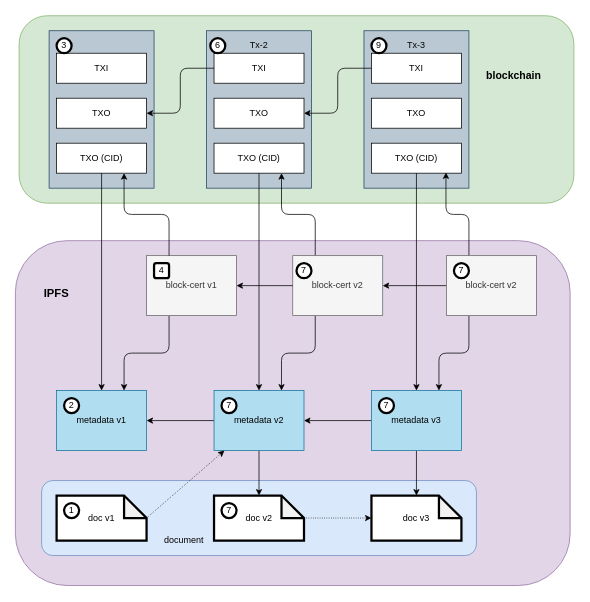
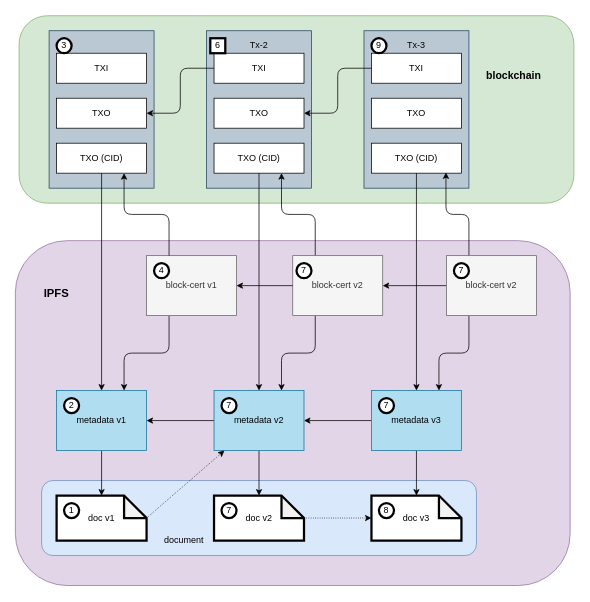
- <mxCell id="37" value="6" style="ellipse;whiteSpace=wrap;html=1;aspect=fixed;strokeWidth=3;" parent="1" vertex="1"><mxGeometry x="280" y="50" width="20" height="20" as="geometry" /></mxCell>
+ <mxCell id="37" value="6" style="whiteSpace=wrap;html=1;aspect=fixed;strokeWidth=3;rounded=0;" parent="1" vertex="1"><mxGeometry x="280" y="50" width="20" height="20" as="geometry" /></mxCell>
- <mxCell id="34" value="4" style="whiteSpace=wrap;html=1;aspect=fixed;strokeWidth=3;rounded=1;" parent="1" vertex="1"><mxGeometry x="205" y="350" width="20" height="20" as="geometry" /></mxCell>
+ <mxCell id="34" value="4" style="ellipse;whiteSpace=wrap;html=1;aspect=fixed;strokeWidth=3;" parent="1" vertex="1"><mxGeometry x="205" y="350" width="20" height="20" as="geometry" /></mxCell>
+ <mxCell id="15" style="edgeStyle=orthogonalEdgeStyle;rounded=1;orthogonalLoop=1;jettySize=auto;html=1;exitX=0.5;exitY=1;exitDx=0;exitDy=0;entryX=0.5;entryY=0;entryDx=0;entryDy=0;entryPerimeter=0;" edge="1" parent="1" source="16" target="44"><mxGeometry relative="1" as="geometry" /></mxCell>
+ <mxCell id="51" value="8" style="ellipse;whiteSpace=wrap;html=1;aspect=fixed;strokeWidth=3;" parent="1" vertex="1"><mxGeometry x="505" y="670" width="20" height="20" as="geometry" /></mxCell>
